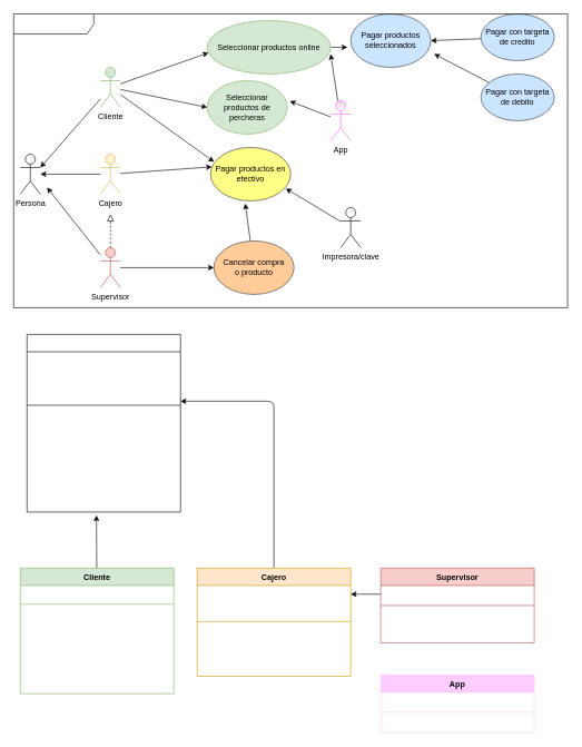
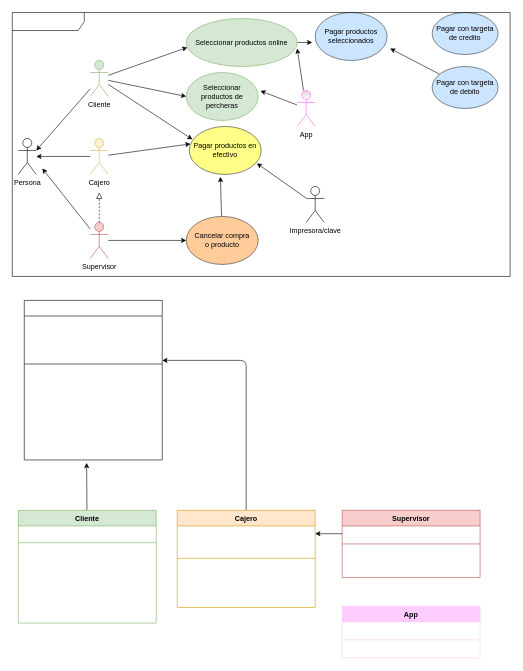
- <mxCell id="26" style="edgeStyle=none;html=1;entryX=1;entryY=0.5;entryDx=0;entryDy=0;fontColor=#FFFFFF;" parent="1" source="27" target="28" edge="1"><mxGeometry relative="1" as="geometry" /></mxCell>
- <mxCell id="17" value="Pagar productos en efectivo" style="ellipse;whiteSpace=wrap;html=1;fillColor=#ffff88;strokeColor=#36393d;fontColor=#000000;" parent="1" vertex="1"><mxGeometry x="315" y="220" width="120" height="80" as="geometry" /></mxCell>
+ <mxCell id="17" value="Pagar productos en efectivo" style="ellipse;whiteSpace=wrap;html=1;fillColor=#ffff88;strokeColor=#36393d;fontColor=#000000;" parent="1" vertex="1"><mxGeometry x="315" y="210" width="120" height="80" as="geometry" /></mxCell>
- <mxCell id="19" value="Cancelar compra o&amp;nbsp;producto" style="ellipse;whiteSpace=wrap;html=1;fillColor=#ffcc99;strokeColor=#36393d;fontColor=#000000;" parent="1" vertex="1"><mxGeometry x="320" y="360" width="120" height="80" as="geometry" /></mxCell>
+ <mxCell id="19" value="Cancelar compra o&amp;nbsp;producto" style="ellipse;whiteSpace=wrap;html=1;fillColor=#ffcc99;strokeColor=#36393d;fontColor=#000000;" parent="1" vertex="1"><mxGeometry x="310" y="360" width="120" height="80" as="geometry" /></mxCell>
